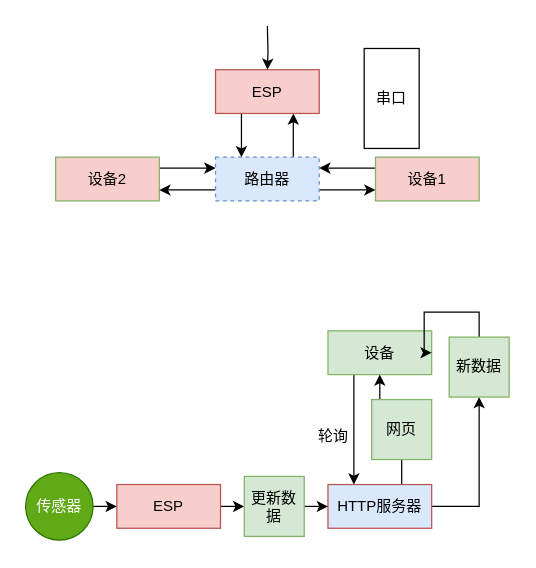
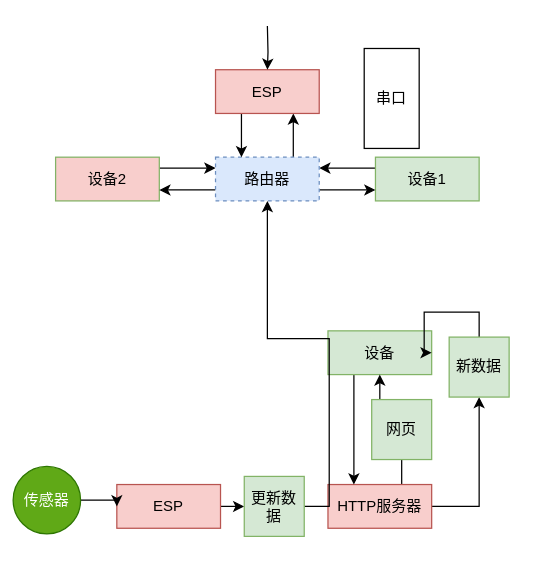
- <mxCell id="3" value="设备1" style="rounded=0;whiteSpace=wrap;html=1;fillColor=#f8cecc;strokeColor=#82b366;" parent="1" vertex="1"><mxGeometry x="300" y="125" width="83" height="35" as="geometry" /></mxCell>
+ <mxCell id="3" value="设备1" style="rounded=0;whiteSpace=wrap;html=1;fillColor=#d5e8d4;strokeColor=#82b366;" parent="1" vertex="1"><mxGeometry x="300" y="125" width="83" height="35" as="geometry" /></mxCell>
- <mxCell id="27" value="轮询" style="text;html=1;align=center;verticalAlign=middle;resizable=0;points=[];autosize=1;strokeColor=none;fillColor=none;" parent="1" vertex="1"><mxGeometry x="249" y="340" width="34" height="18" as="geometry" /></mxCell>
- <mxCell id="24" value="传感器" style="ellipse;whiteSpace=wrap;html=1;aspect=fixed;fillColor=#60a917;strokeColor=#2D7600;fontColor=#ffffff;direction=south;" parent="1" vertex="1"><mxGeometry x="20" y="377.5" width="54" height="54" as="geometry" /></mxCell>
+ <mxCell id="24" value="传感器" style="ellipse;whiteSpace=wrap;html=1;aspect=fixed;fillColor=#60a917;strokeColor=#2D7600;fontColor=#ffffff;direction=south;" parent="1" vertex="1"><mxGeometry x="10" y="372.5" width="54" height="54" as="geometry" /></mxCell>
- <mxCell id="25" style="edgeStyle=orthogonalEdgeStyle;rounded=0;orthogonalLoop=1;jettySize=auto;html=1;exitX=1;exitY=0.5;exitDx=0;exitDy=0;entryX=0;entryY=0.5;entryDx=0;entryDy=0;" parent="1" source="26" target="16" edge="1"><mxGeometry relative="1" as="geometry" /></mxCell>
+ <mxCell id="25" style="edgeStyle=orthogonalEdgeStyle;rounded=0;orthogonalLoop=1;jettySize=auto;html=1;exitX=1;exitY=0.5;exitDx=0;exitDy=0;" parent="1" source="26" target="9" edge="1"><mxGeometry relative="1" as="geometry" /></mxCell>
- <mxCell id="16" value="HTTP服务器" style="rounded=0;whiteSpace=wrap;html=1;fillColor=#dae8fc;strokeColor=#b85450;" parent="1" vertex="1"><mxGeometry x="262" y="387" width="83" height="35" as="geometry" /></mxCell>
+ <mxCell id="16" value="HTTP服务器" style="rounded=0;whiteSpace=wrap;html=1;fillColor=#f8cecc;strokeColor=#b85450;" parent="1" vertex="1"><mxGeometry x="262" y="387" width="83" height="35" as="geometry" /></mxCell>
